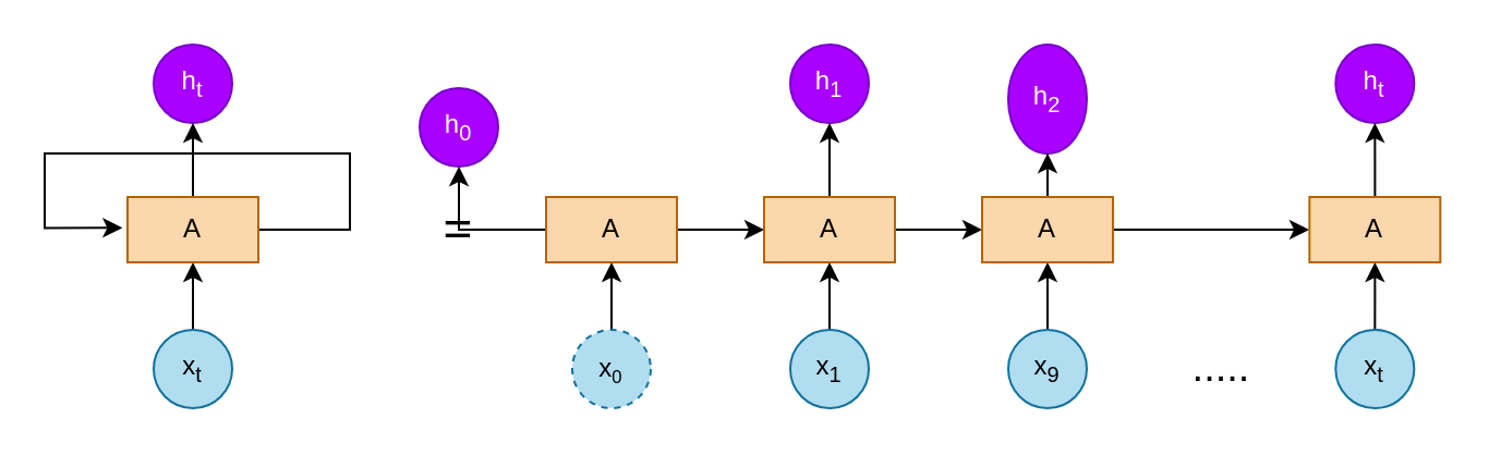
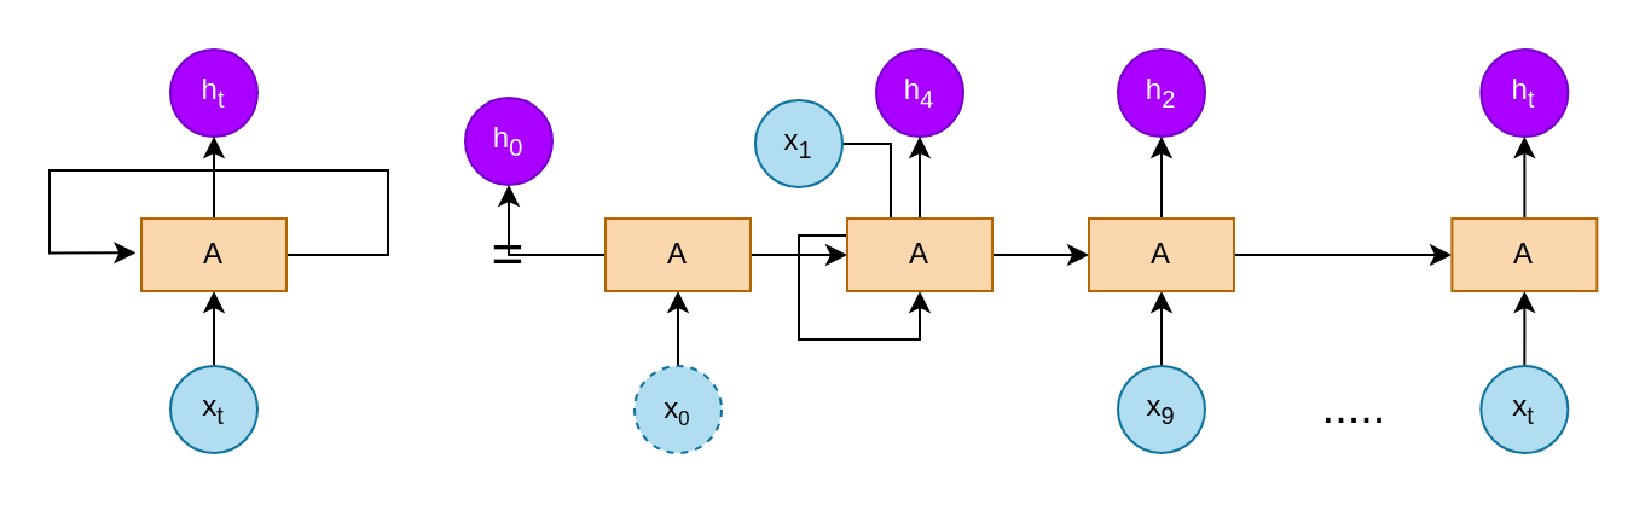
- <mxCell id="16" value="h&lt;sub&gt;1&lt;/sub&gt;" style="ellipse;whiteSpace=wrap;html=1;aspect=fixed;fillColor=#aa00ff;strokeColor=#7700CC;fontColor=#ffffff;" vertex="1" parent="1"><mxGeometry x="362" y="20" width="36" height="36" as="geometry" /></mxCell>
+ <mxCell id="16" value="h&lt;sub&gt;4&lt;/sub&gt;" style="ellipse;whiteSpace=wrap;html=1;aspect=fixed;fillColor=#aa00ff;strokeColor=#7700CC;fontColor=#ffffff;" vertex="1" parent="1"><mxGeometry x="362" y="20" width="36" height="36" as="geometry" /></mxCell>
- <mxCell id="22" value="h&lt;sub&gt;2&lt;/sub&gt;" style="ellipse;whiteSpace=wrap;html=1;aspect=fixed;fillColor=#aa00ff;strokeColor=#7700CC;fontColor=#ffffff;" vertex="1" parent="1"><mxGeometry x="462" y="20" width="36" height="50" as="geometry" /></mxCell>
+ <mxCell id="22" value="h&lt;sub&gt;2&lt;/sub&gt;" style="ellipse;whiteSpace=wrap;html=1;aspect=fixed;fillColor=#aa00ff;strokeColor=#7700CC;fontColor=#ffffff;" vertex="1" parent="1"><mxGeometry x="462" y="20" width="36" height="36" as="geometry" /></mxCell>
- <mxCell id="15" value="x&lt;sub&gt;1&lt;/sub&gt;" style="ellipse;whiteSpace=wrap;html=1;aspect=fixed;fillColor=#b1ddf0;strokeColor=#10739e;" vertex="1" parent="1"><mxGeometry x="362" y="151" width="36" height="36" as="geometry" /></mxCell>
+ <mxCell id="15" value="x&lt;sub&gt;1&lt;/sub&gt;" style="ellipse;whiteSpace=wrap;html=1;aspect=fixed;fillColor=#b1ddf0;strokeColor=#10739e;" vertex="1" parent="1"><mxGeometry x="312" y="41" width="36" height="36" as="geometry" /></mxCell>
